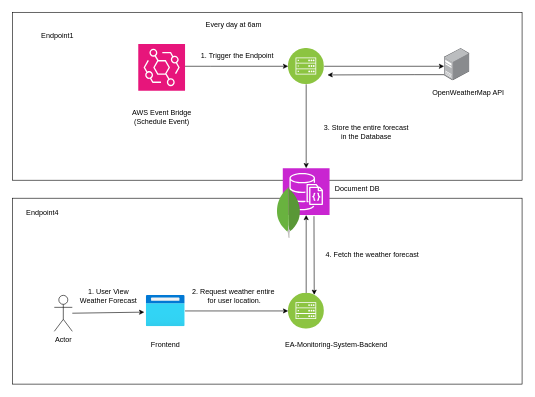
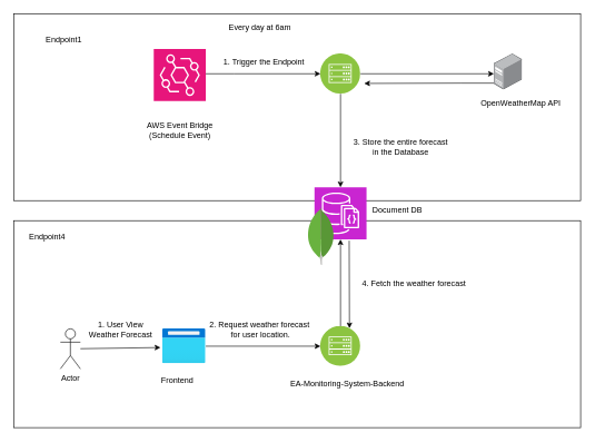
- <mxCell id="18" value="3. Store the entire forecast&lt;br&gt;in the Database" style="text;html=1;align=center;verticalAlign=middle;resizable=0;points=[];autosize=1;strokeColor=none;fillColor=none;" vertex="1" parent="1"><mxGeometry x="530" y="200" width="160" height="40" as="geometry" /></mxCell>
+ <mxCell id="18" value="3. Store the entire forecast&lt;br&gt;in the Database" style="text;html=1;align=center;verticalAlign=middle;resizable=0;points=[];autosize=1;strokeColor=none;fillColor=none;" vertex="1" parent="1"><mxGeometry x="520" y="200" width="160" height="40" as="geometry" /></mxCell>
- <mxCell id="28" value="2. Request weather entire&amp;nbsp;&lt;br&gt;for user location." style="text;html=1;align=center;verticalAlign=middle;resizable=0;points=[];autosize=1;strokeColor=none;fillColor=none;" vertex="1" parent="1"><mxGeometry x="300" y="473" width="180" height="40" as="geometry" /></mxCell>
+ <mxCell id="28" value="2. Request weather forecast&amp;nbsp;&lt;br&gt;for user location." style="text;html=1;align=center;verticalAlign=middle;resizable=0;points=[];autosize=1;strokeColor=none;fillColor=none;" vertex="1" parent="1"><mxGeometry x="300" y="473" width="180" height="40" as="geometry" /></mxCell>
- <mxCell id="24" value="Frontend" style="text;html=1;align=center;verticalAlign=middle;resizable=0;points=[];autosize=1;strokeColor=none;fillColor=none;" vertex="1" parent="1"><mxGeometry x="240" y="560" width="70" height="30" as="geometry" /></mxCell>
+ <mxCell id="24" value="Frontend" style="text;html=1;align=center;verticalAlign=middle;resizable=0;points=[];autosize=1;strokeColor=none;fillColor=none;" vertex="1" parent="1"><mxGeometry x="230" y="555" width="70" height="30" as="geometry" /></mxCell>
- <mxCell id="19" value="EA-Monitoring-System-Backend" style="text;html=1;align=center;verticalAlign=middle;resizable=0;points=[];autosize=1;strokeColor=none;fillColor=none;" vertex="1" parent="1"><mxGeometry x="465" y="560" width="190" height="30" as="geometry" /></mxCell>
+ <mxCell id="19" value="EA-Monitoring-System-Backend" style="text;html=1;align=center;verticalAlign=middle;resizable=0;points=[];autosize=1;strokeColor=none;fillColor=none;" vertex="1" parent="1"><mxGeometry x="425" y="560" width="190" height="30" as="geometry" /></mxCell>
